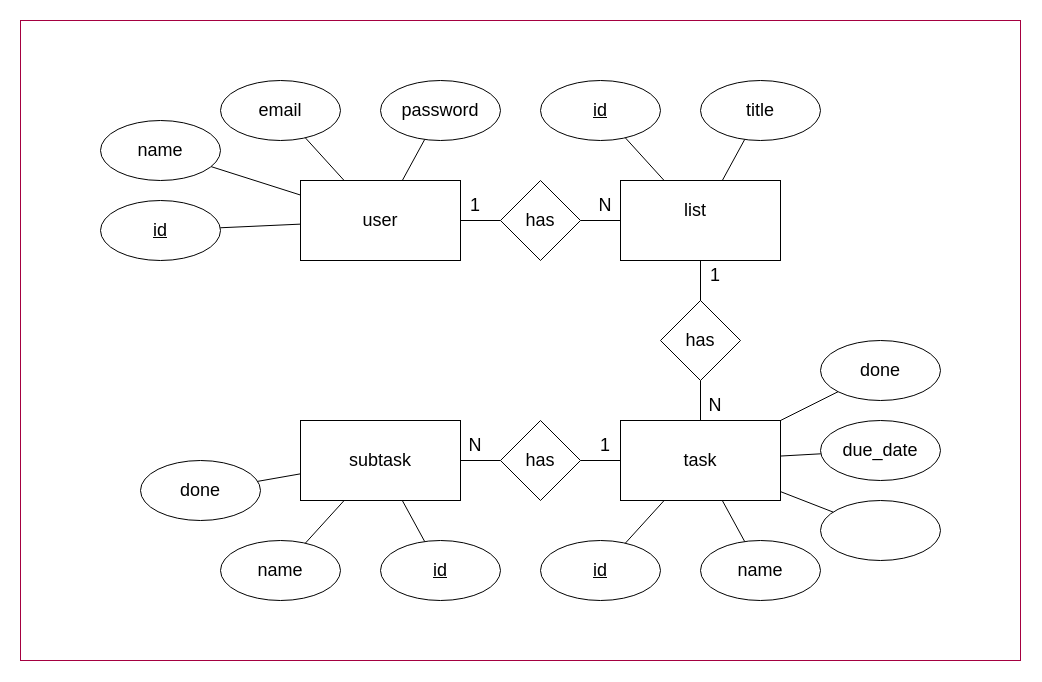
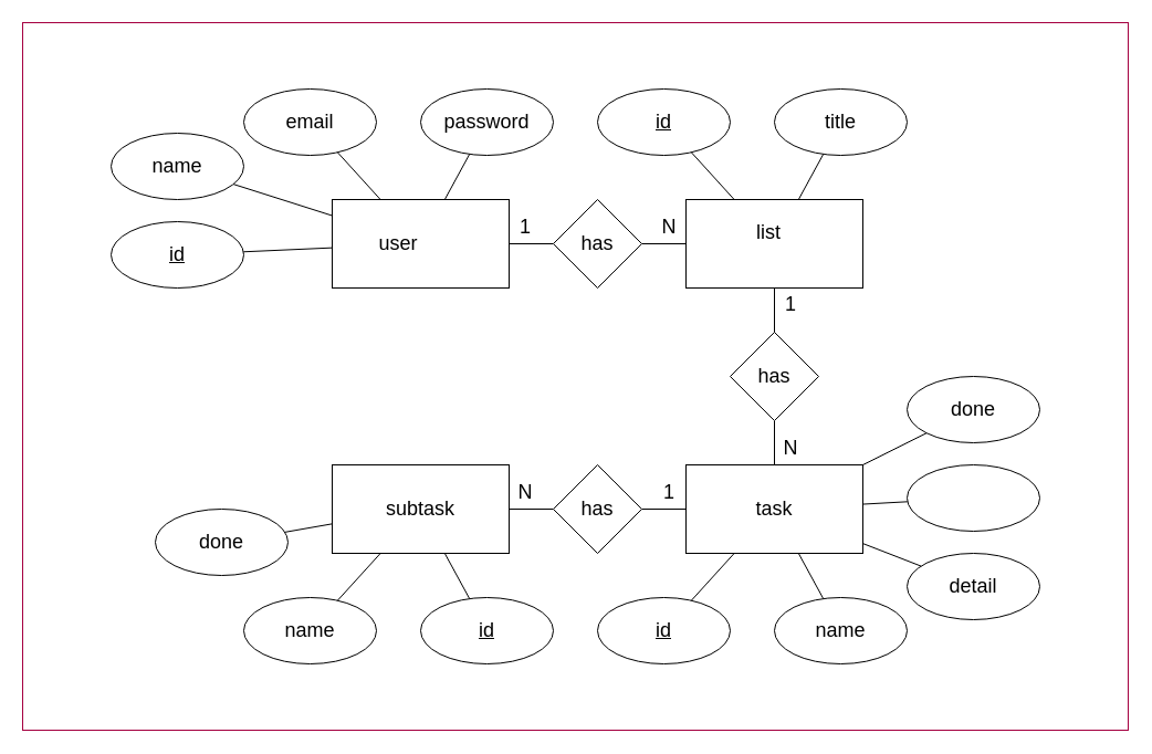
- <mxCell id="5" value="&lt;font color=&quot;#000000&quot; style=&quot;font-size: 18px&quot;&gt;user&lt;/font&gt;" style="text;html=1;strokeColor=none;fillColor=none;align=center;verticalAlign=middle;whiteSpace=wrap;rounded=0;" vertex="1" parent="3"><mxGeometry x="50" y="25" width="60" height="30" as="geometry" /></mxCell>
+ <mxCell id="5" value="&lt;font color=&quot;#000000&quot; style=&quot;font-size: 18px&quot;&gt;user&lt;/font&gt;" style="text;html=1;strokeColor=none;fillColor=none;align=center;verticalAlign=middle;whiteSpace=wrap;rounded=0;" vertex="1" parent="3"><mxGeometry x="30" y="25" width="60" height="30" as="geometry" /></mxCell>
- <mxCell id="71" value="&lt;font color=&quot;#000000&quot; style=&quot;font-size: 18px&quot;&gt;due_date&lt;/font&gt;" style="text;html=1;strokeColor=none;fillColor=none;align=center;verticalAlign=middle;whiteSpace=wrap;rounded=0;" vertex="1" parent="69"><mxGeometry x="30" y="18.75" width="60" height="22.5" as="geometry" /></mxCell>
+ <mxCell id="67" value="&lt;font color=&quot;#000000&quot; style=&quot;font-size: 18px&quot;&gt;detail&lt;/font&gt;" style="text;html=1;strokeColor=none;fillColor=none;align=center;verticalAlign=middle;whiteSpace=wrap;rounded=0;" vertex="1" parent="65"><mxGeometry x="30" y="18.75" width="60" height="22.5" as="geometry" /></mxCell>
